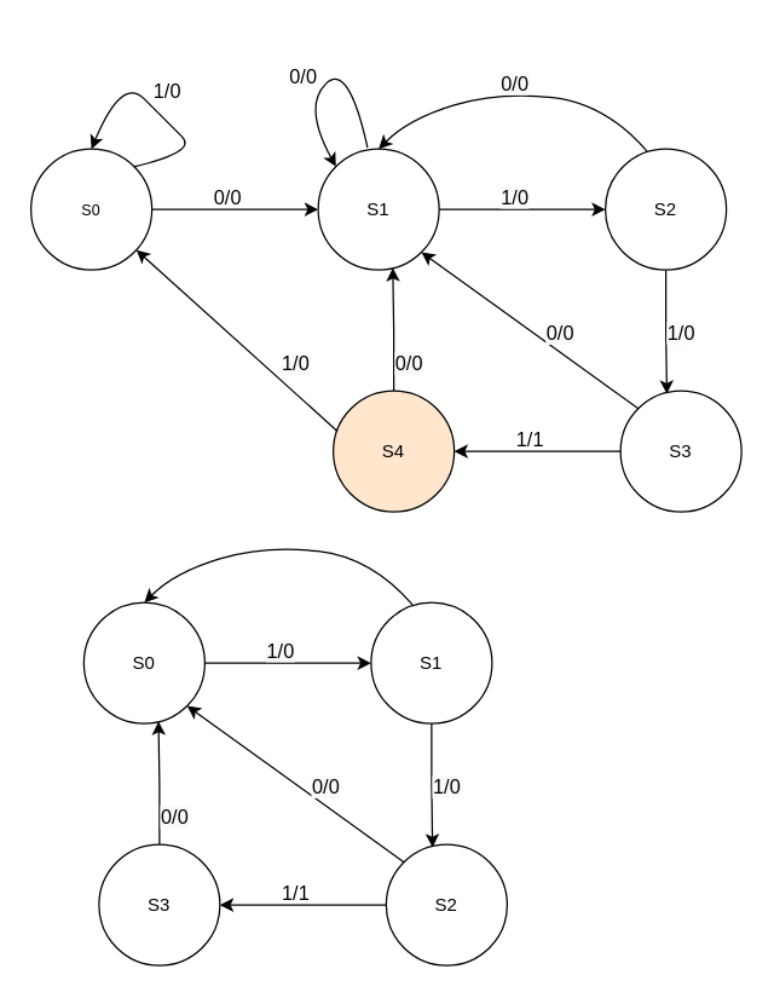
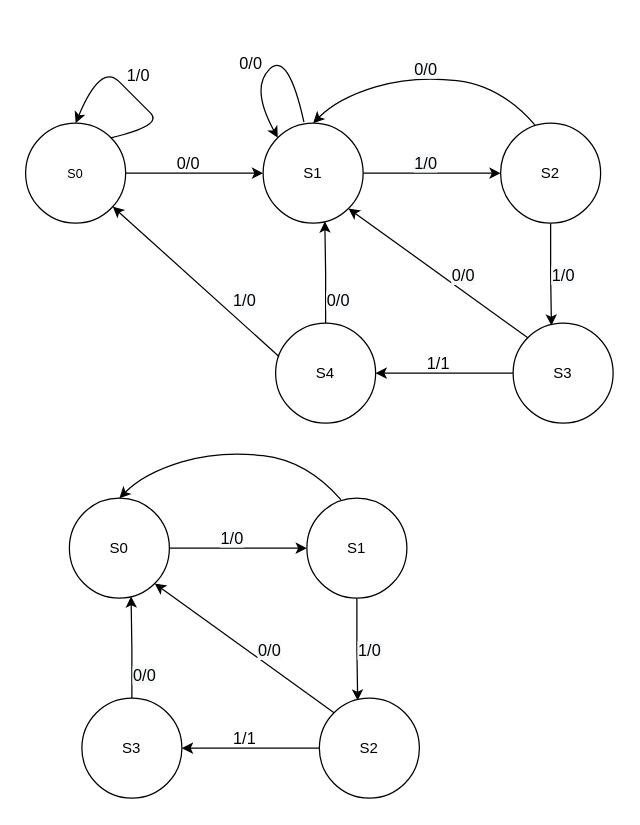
- <mxCell id="11" value="S4" style="ellipse;whiteSpace=wrap;html=1;aspect=fixed;fillColor=#ffe6cc;" vertex="1" parent="1"><mxGeometry x="220" y="258" width="80" height="80" as="geometry" /></mxCell>
+ <mxCell id="11" value="S4" style="ellipse;whiteSpace=wrap;html=1;aspect=fixed;" vertex="1" parent="1"><mxGeometry x="220" y="258" width="80" height="80" as="geometry" /></mxCell>
